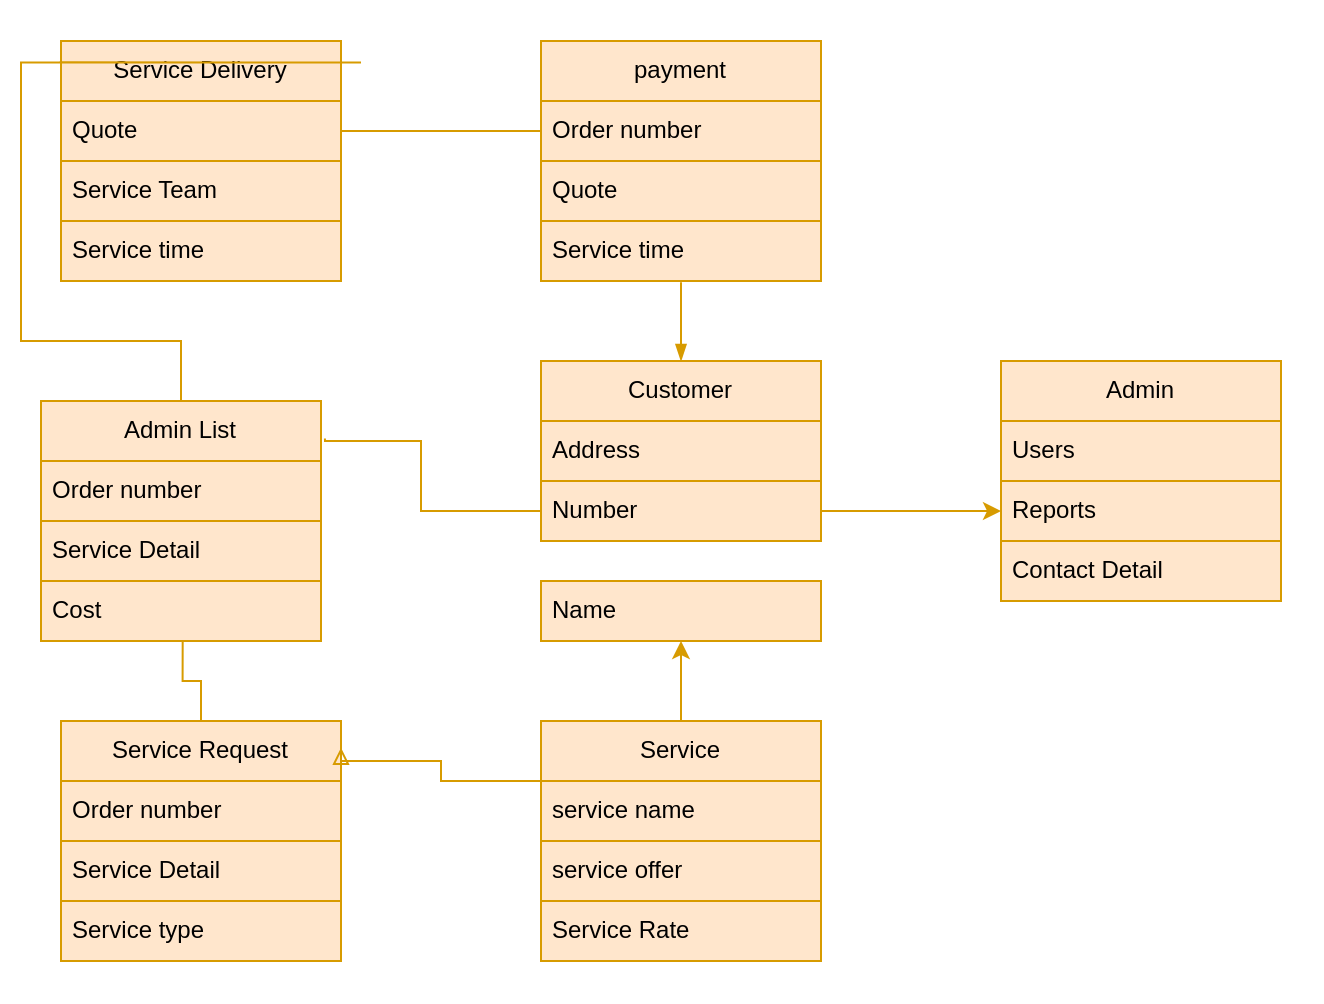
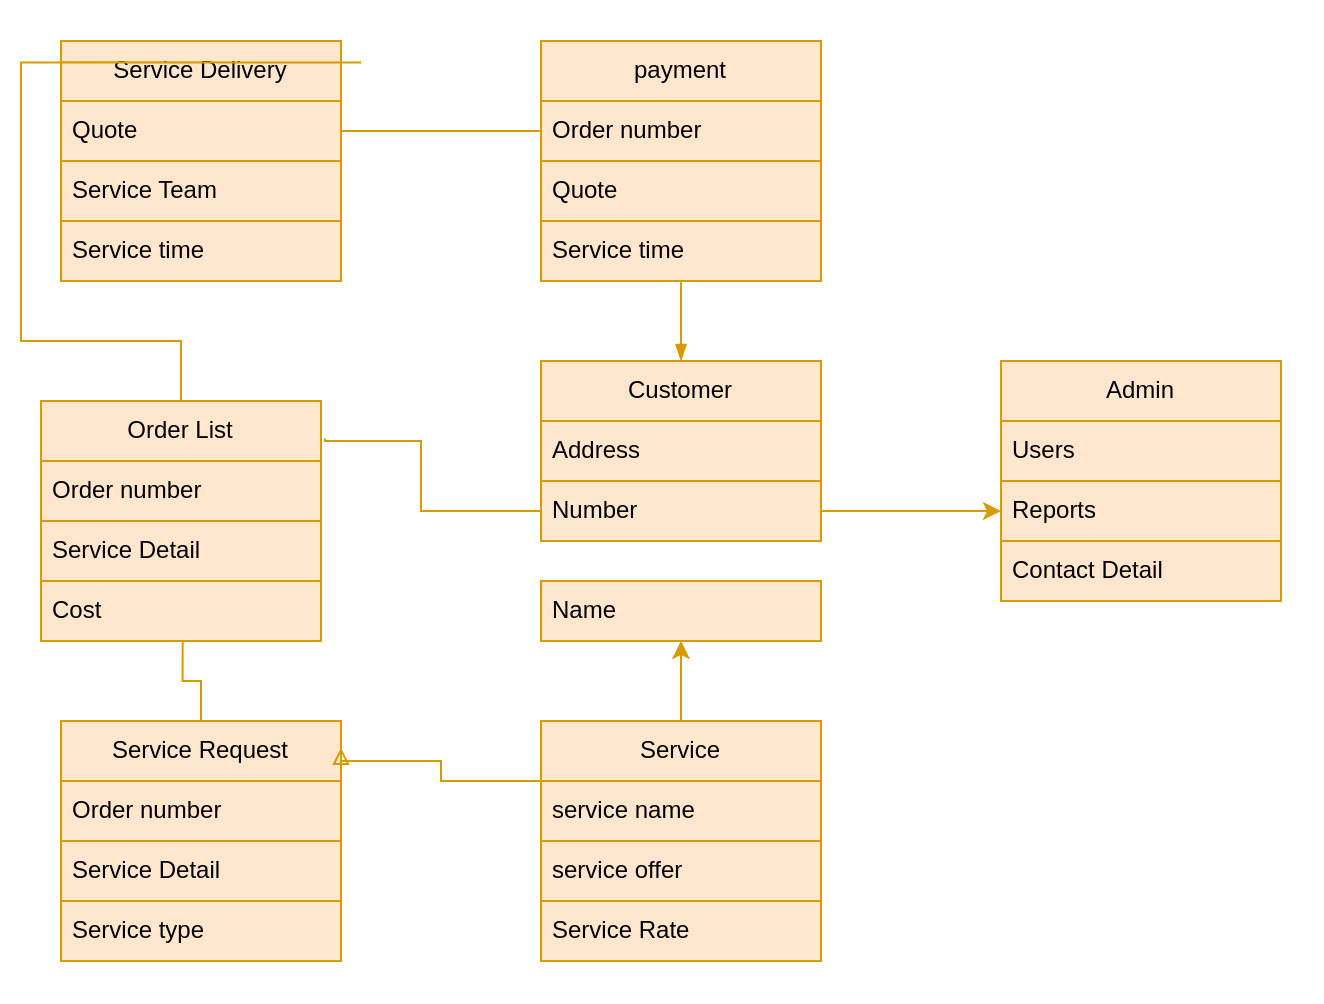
- <mxCell id="31" value="Admin List" style="swimlane;fontStyle=0;childLayout=stackLayout;horizontal=1;startSize=30;horizontalStack=0;resizeParent=1;resizeParentMax=0;resizeLast=0;collapsible=1;marginBottom=0;whiteSpace=wrap;html=1;fillColor=#ffe6cc;strokeColor=#d79b00;" vertex="1" parent="1"><mxGeometry x="20" y="200" width="140" height="120" as="geometry" /></mxCell>
+ <mxCell id="31" value="Order List" style="swimlane;fontStyle=0;childLayout=stackLayout;horizontal=1;startSize=30;horizontalStack=0;resizeParent=1;resizeParentMax=0;resizeLast=0;collapsible=1;marginBottom=0;whiteSpace=wrap;html=1;fillColor=#ffe6cc;strokeColor=#d79b00;" vertex="1" parent="1"><mxGeometry x="20" y="200" width="140" height="120" as="geometry" /></mxCell>
